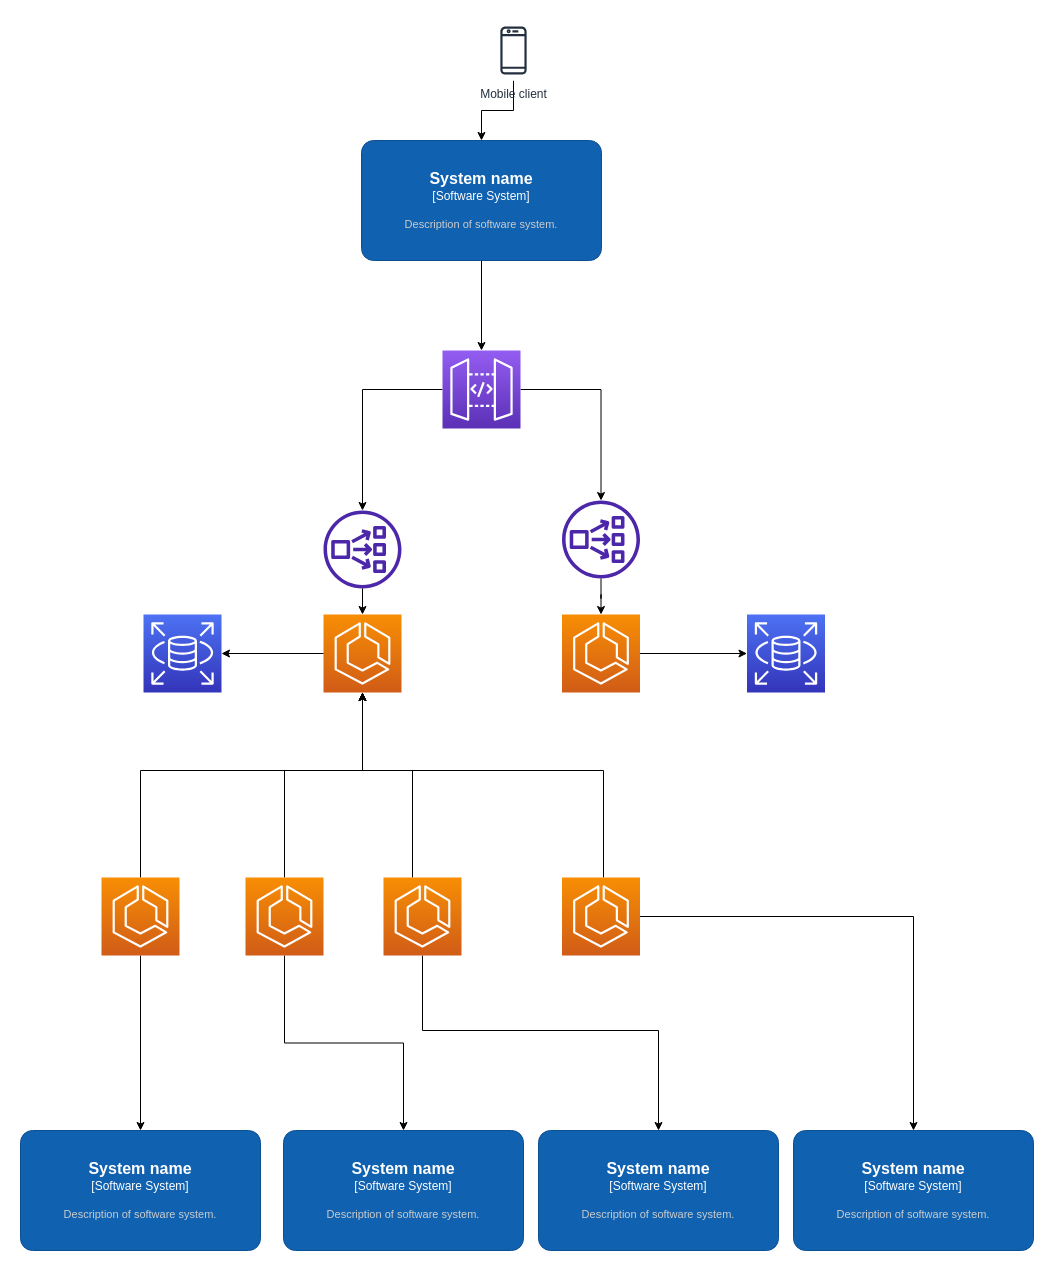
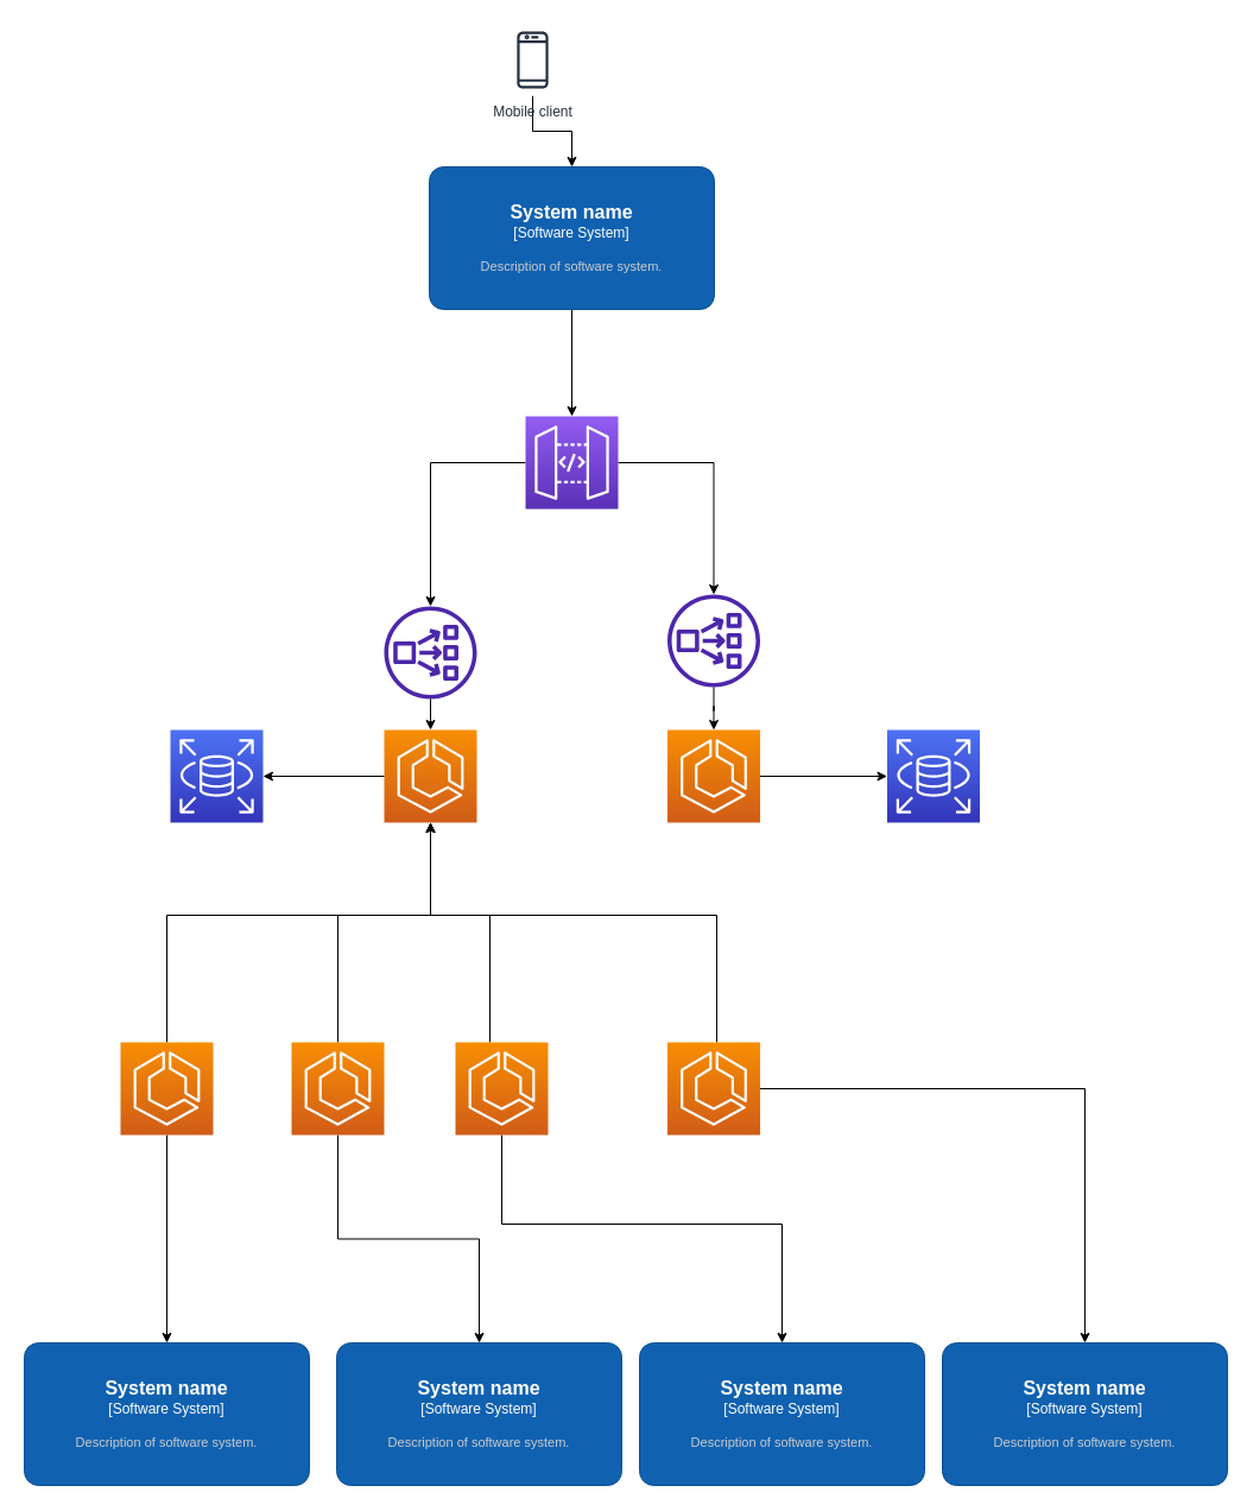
- <mxCell id="3" value="Mobile client" style="sketch=0;outlineConnect=0;fontColor=#232F3E;gradientColor=none;strokeColor=#232F3E;fillColor=#ffffff;dashed=0;verticalLabelPosition=bottom;verticalAlign=top;align=center;html=1;fontSize=12;fontStyle=0;aspect=fixed;shape=mxgraph.aws4.resourceIcon;resIcon=mxgraph.aws4.mobile_client;" vertex="1" parent="1"><mxGeometry x="483" y="20" width="60" height="60" as="geometry" /></mxCell>
+ <mxCell id="3" value="Mobile client" style="sketch=0;outlineConnect=0;fontColor=#232F3E;gradientColor=none;strokeColor=#232F3E;fillColor=#ffffff;dashed=0;verticalLabelPosition=bottom;verticalAlign=top;align=center;html=1;fontSize=12;fontStyle=0;aspect=fixed;shape=mxgraph.aws4.resourceIcon;resIcon=mxgraph.aws4.mobile_client;" vertex="1" parent="1"><mxGeometry x="418" y="20" width="60" height="60" as="geometry" /></mxCell>
